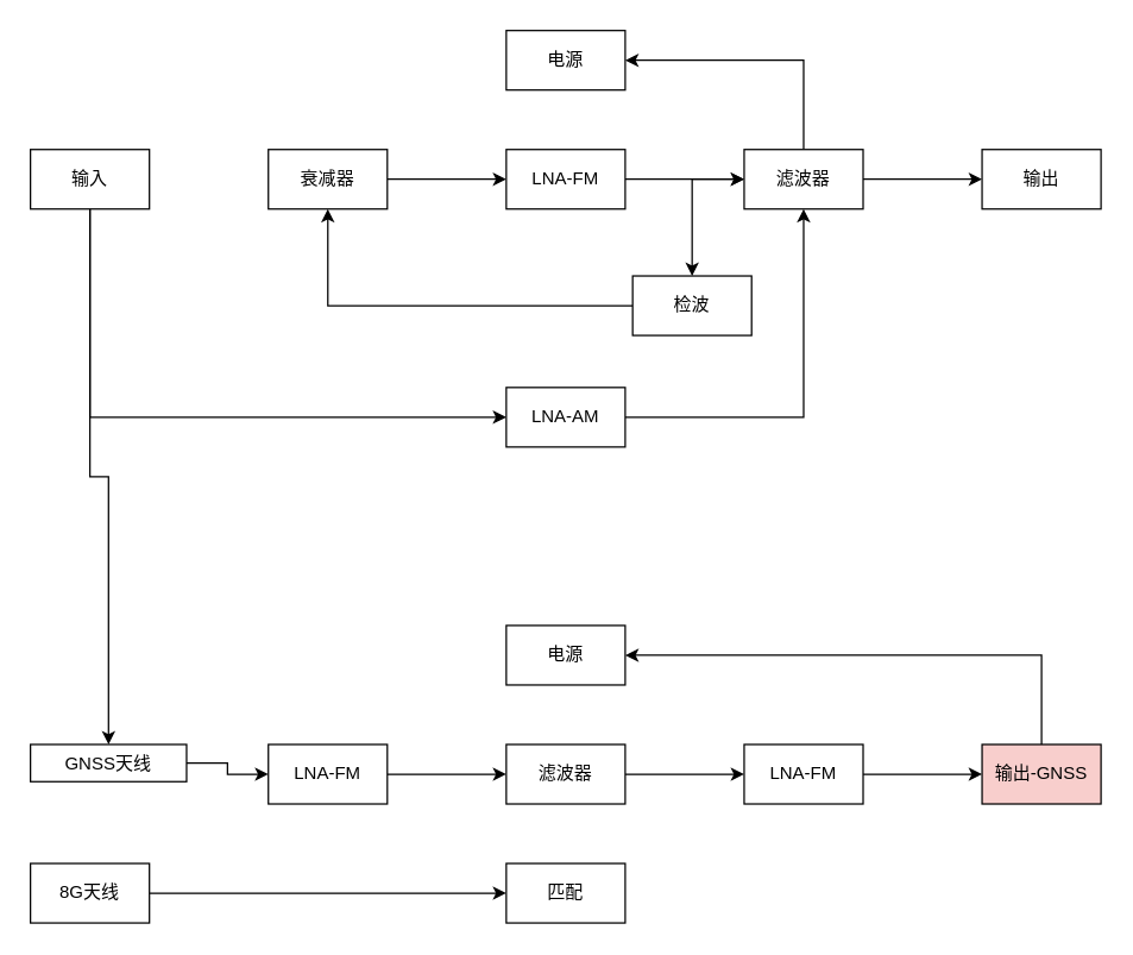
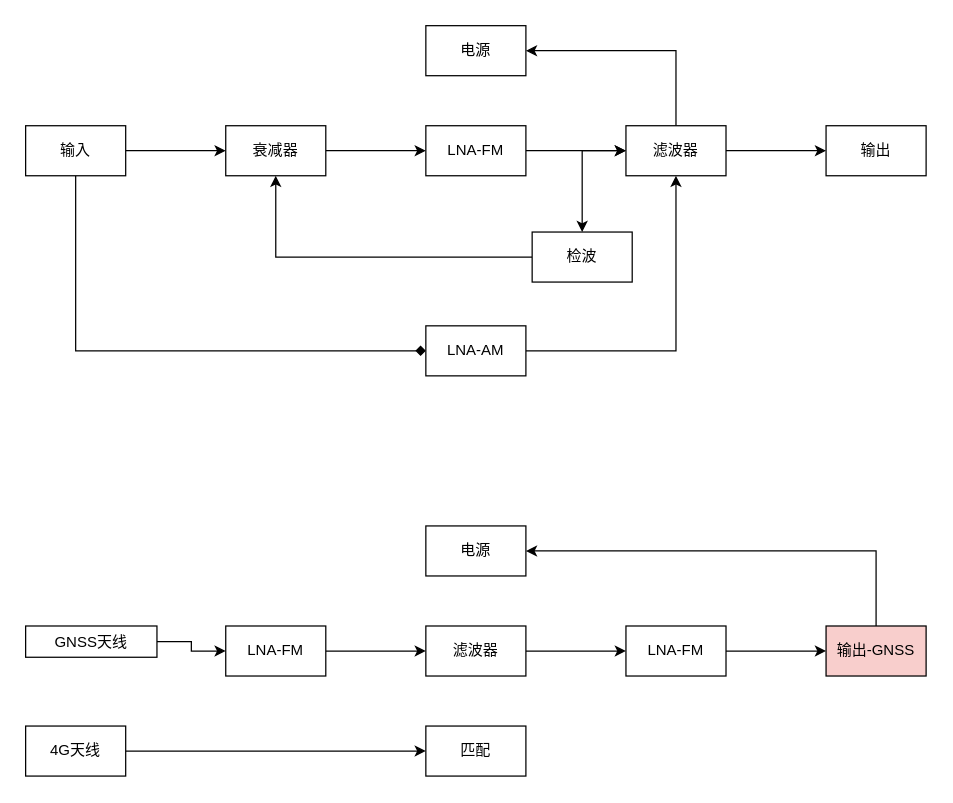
- <mxCell id="3" style="edgeStyle=orthogonalEdgeStyle;rounded=0;orthogonalLoop=1;jettySize=auto;html=1;entryX=0;entryY=0.5;entryDx=0;entryDy=0;" parent="1" source="4" target="17" edge="1"><mxGeometry relative="1" as="geometry"><mxPoint x="150" y="290" as="targetPoint" /><Array as="points"><mxPoint x="60" y="280" /></Array></mxGeometry></mxCell>
+ <mxCell id="3" style="edgeStyle=orthogonalEdgeStyle;rounded=0;orthogonalLoop=1;jettySize=auto;html=1;entryX=0;entryY=0.5;entryDx=0;entryDy=0;endArrow=diamond;" parent="1" source="4" target="17" edge="1"><mxGeometry relative="1" as="geometry"><mxPoint x="150" y="290" as="targetPoint" /><Array as="points"><mxPoint x="60" y="280" /></Array></mxGeometry></mxCell>
- <mxCell id="2" value="" style="edgeStyle=orthogonalEdgeStyle;rounded=0;orthogonalLoop=1;jettySize=auto;html=1;" parent="1" source="4" target="20" edge="1"><mxGeometry relative="1" as="geometry" /></mxCell>
+ <mxCell id="2" value="" style="edgeStyle=orthogonalEdgeStyle;rounded=0;orthogonalLoop=1;jettySize=auto;html=1;" parent="1" source="4" target="6" edge="1"><mxGeometry relative="1" as="geometry" /></mxCell>
- <mxCell id="31" value="8G天线" style="rounded=0;whiteSpace=wrap;html=1;" parent="1" vertex="1"><mxGeometry x="20" y="580" width="80" height="40" as="geometry" /></mxCell>
+ <mxCell id="31" value="4G天线" style="rounded=0;whiteSpace=wrap;html=1;" parent="1" vertex="1"><mxGeometry x="20" y="580" width="80" height="40" as="geometry" /></mxCell>
